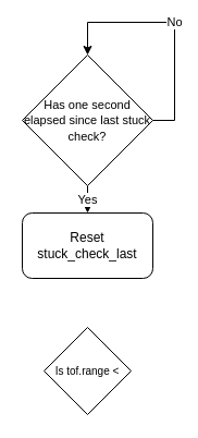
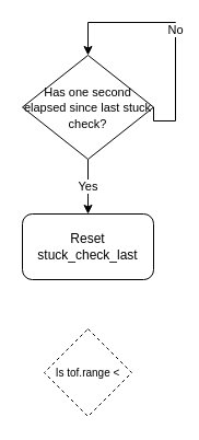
- <mxCell id="3" value="&lt;font style=&quot;font-size: 11px&quot;&gt;Has one second elapsed since last stuck check?&lt;/font&gt;" style="rhombus;whiteSpace=wrap;html=1;" vertex="1" parent="1"><mxGeometry x="20" y="50" width="120" height="120" as="geometry" /></mxCell>
+ <mxCell id="3" value="&lt;font style=&quot;font-size: 11px&quot;&gt;Has one second elapsed since last stuck check?&lt;/font&gt;" style="rhombus;whiteSpace=wrap;html=1;" vertex="1" parent="1"><mxGeometry x="20" y="50" width="120" height="95" as="geometry" /></mxCell>
- <mxCell id="5" value="&lt;font style=&quot;font-size: 10px&quot;&gt;Is tof.range &amp;lt;&lt;/font&gt;" style="rhombus;whiteSpace=wrap;html=1;" vertex="1" parent="1"><mxGeometry x="40" y="300" width="80" height="80" as="geometry" /></mxCell>
+ <mxCell id="5" value="&lt;font style=&quot;font-size: 10px&quot;&gt;Is tof.range &amp;lt;&lt;/font&gt;" style="rhombus;whiteSpace=wrap;html=1;dashed=1;" vertex="1" parent="1"><mxGeometry x="40" y="300" width="80" height="80" as="geometry" /></mxCell>
